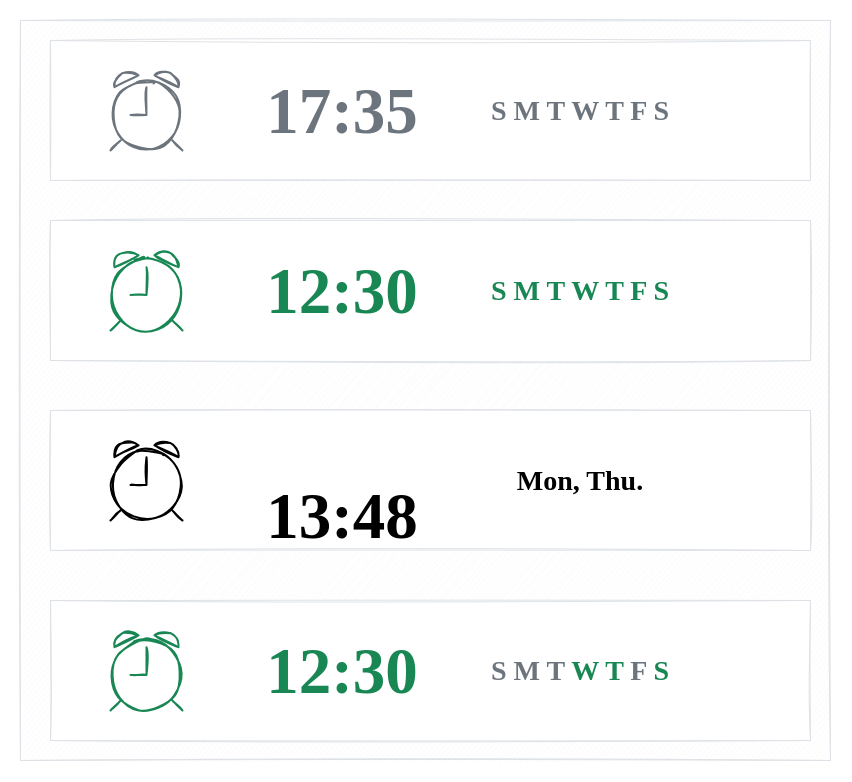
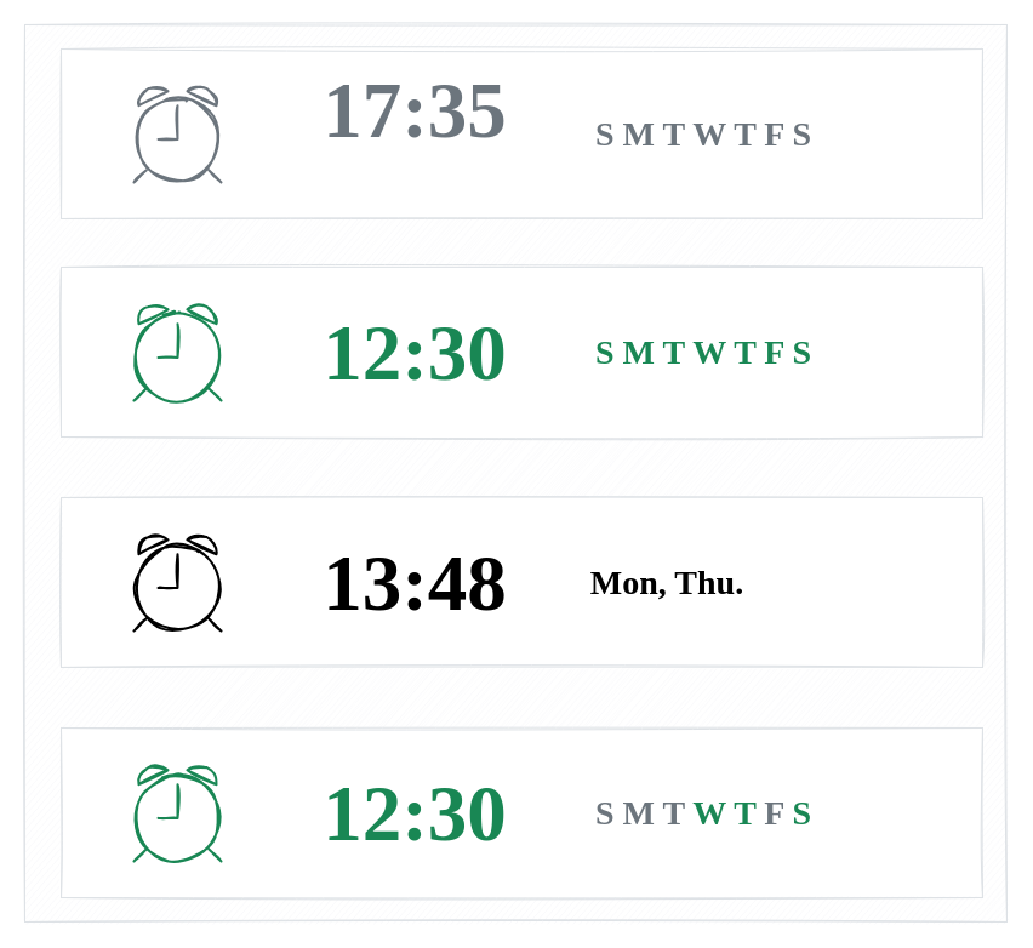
- <mxCell id="6" value="&lt;font size=&quot;1&quot; data-font-src=&quot;https://fonts.googleapis.com/css?family=Cabin+Sketch&quot; face=&quot;Cabin Sketch&quot; color=&quot;#6c757d&quot;&gt;&lt;b style=&quot;font-size: 65px&quot;&gt;17:35&lt;/b&gt;&lt;/font&gt;" style="text;html=1;fillColor=none;align=center;verticalAlign=middle;whiteSpace=wrap;rounded=0;sketch=1;" vertex="1" parent="3"><mxGeometry x="260" y="80" width="164" height="60" as="geometry" /></mxCell>
+ <mxCell id="6" value="&lt;font size=&quot;1&quot; data-font-src=&quot;https://fonts.googleapis.com/css?family=Cabin+Sketch&quot; face=&quot;Cabin Sketch&quot; color=&quot;#6c757d&quot;&gt;&lt;b style=&quot;font-size: 65px&quot;&gt;17:35&lt;/b&gt;&lt;/font&gt;" style="text;html=1;fillColor=none;align=center;verticalAlign=middle;whiteSpace=wrap;rounded=0;sketch=1;" vertex="1" parent="3"><mxGeometry x="260" y="60" width="164" height="60" as="geometry" /></mxCell>
- <mxCell id="17" value="&lt;p&gt;&lt;b&gt;&lt;font style=&quot;font-size: 28px&quot; data-font-src=&quot;https://fonts.googleapis.com/css?family=Cabin+Sketch&quot; face=&quot;Cabin Sketch&quot;&gt;Mon, Thu.&lt;/font&gt;&lt;/b&gt;&lt;/p&gt;" style="text;html=1;strokeColor=none;fillColor=none;align=center;verticalAlign=middle;whiteSpace=wrap;rounded=0;sketch=1;" vertex="1" parent="3"><mxGeometry x="460" y="460" width="240" height="40" as="geometry" /></mxCell>
+ <mxCell id="17" value="&lt;p&gt;&lt;b&gt;&lt;font style=&quot;font-size: 28px&quot; data-font-src=&quot;https://fonts.googleapis.com/css?family=Cabin+Sketch&quot; face=&quot;Cabin Sketch&quot;&gt;Mon, Thu.&lt;/font&gt;&lt;/b&gt;&lt;/p&gt;" style="text;html=1;strokeColor=none;fillColor=none;align=center;verticalAlign=middle;whiteSpace=wrap;rounded=0;sketch=1;" vertex="1" parent="3"><mxGeometry x="430" y="460" width="240" height="40" as="geometry" /></mxCell>
- <mxCell id="16" value="&lt;font size=&quot;1&quot; data-font-src=&quot;https://fonts.googleapis.com/css?family=Cabin+Sketch&quot; face=&quot;Cabin Sketch&quot;&gt;&lt;b style=&quot;font-size: 65px&quot;&gt;13:48&lt;/b&gt;&lt;/font&gt;" style="text;html=1;strokeColor=none;fillColor=none;align=center;verticalAlign=middle;whiteSpace=wrap;rounded=0;sketch=1;" vertex="1" parent="3"><mxGeometry x="260" y="485" width="164" height="60" as="geometry" /></mxCell>
+ <mxCell id="16" value="&lt;font size=&quot;1&quot; data-font-src=&quot;https://fonts.googleapis.com/css?family=Cabin+Sketch&quot; face=&quot;Cabin Sketch&quot;&gt;&lt;b style=&quot;font-size: 65px&quot;&gt;13:48&lt;/b&gt;&lt;/font&gt;" style="text;html=1;strokeColor=none;fillColor=none;align=center;verticalAlign=middle;whiteSpace=wrap;rounded=0;sketch=1;" vertex="1" parent="3"><mxGeometry x="260" y="450" width="164" height="60" as="geometry" /></mxCell>
